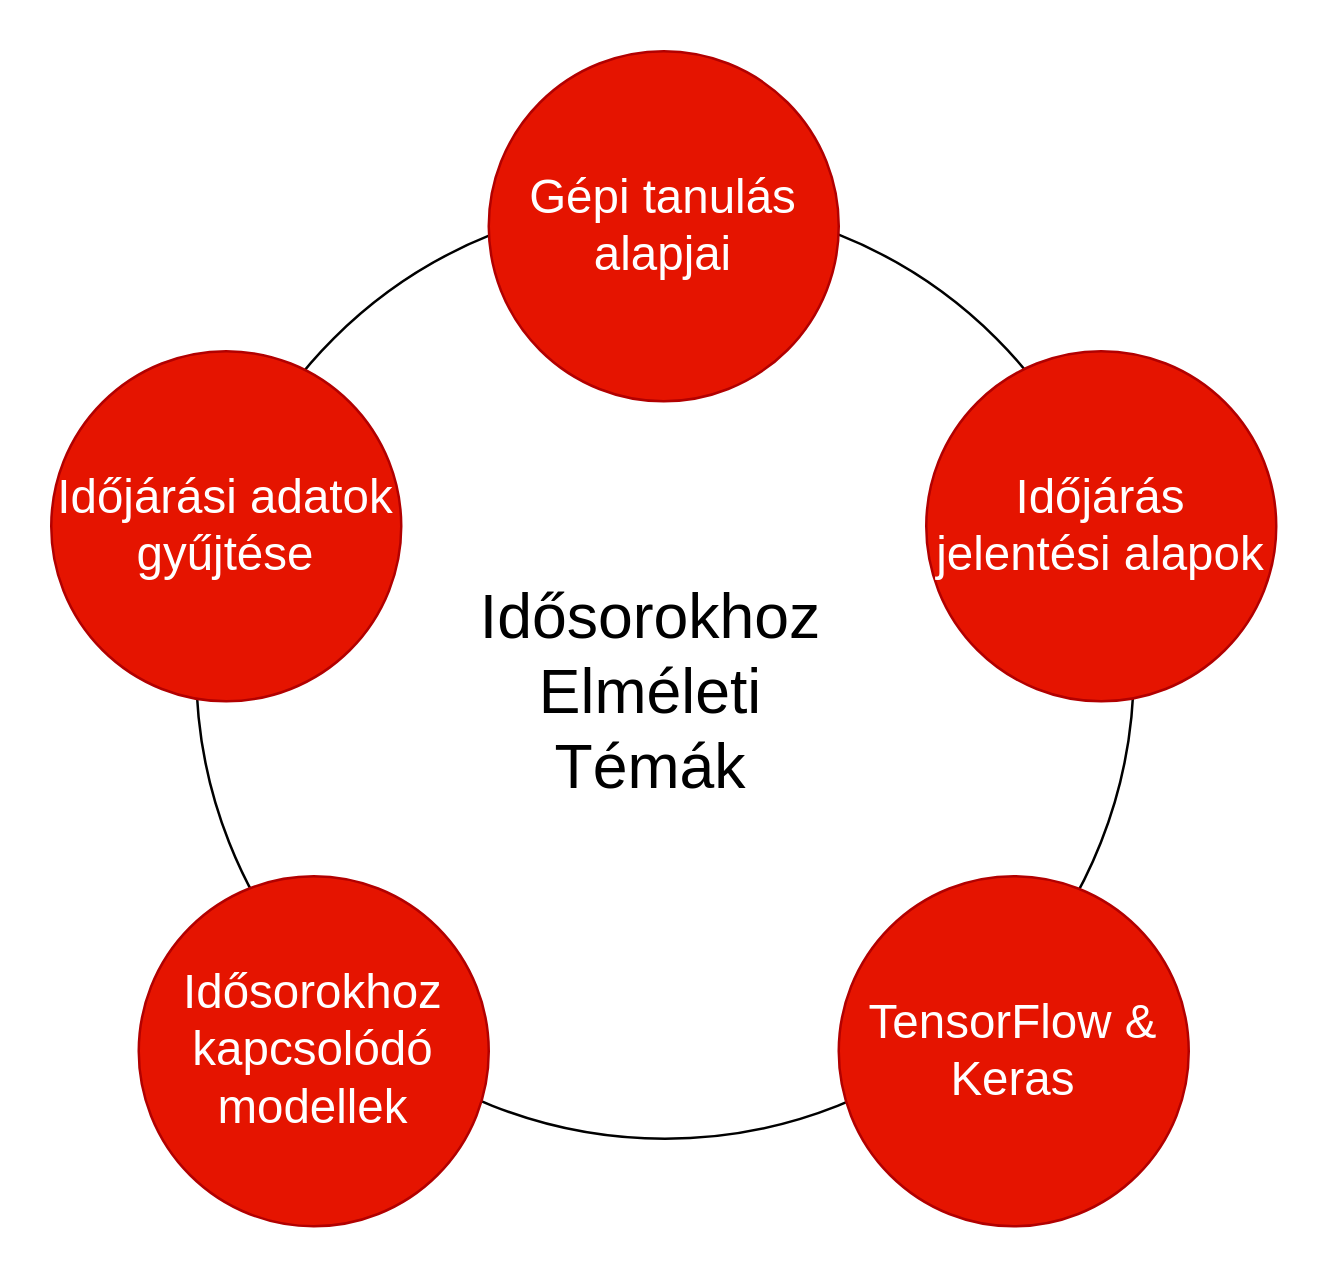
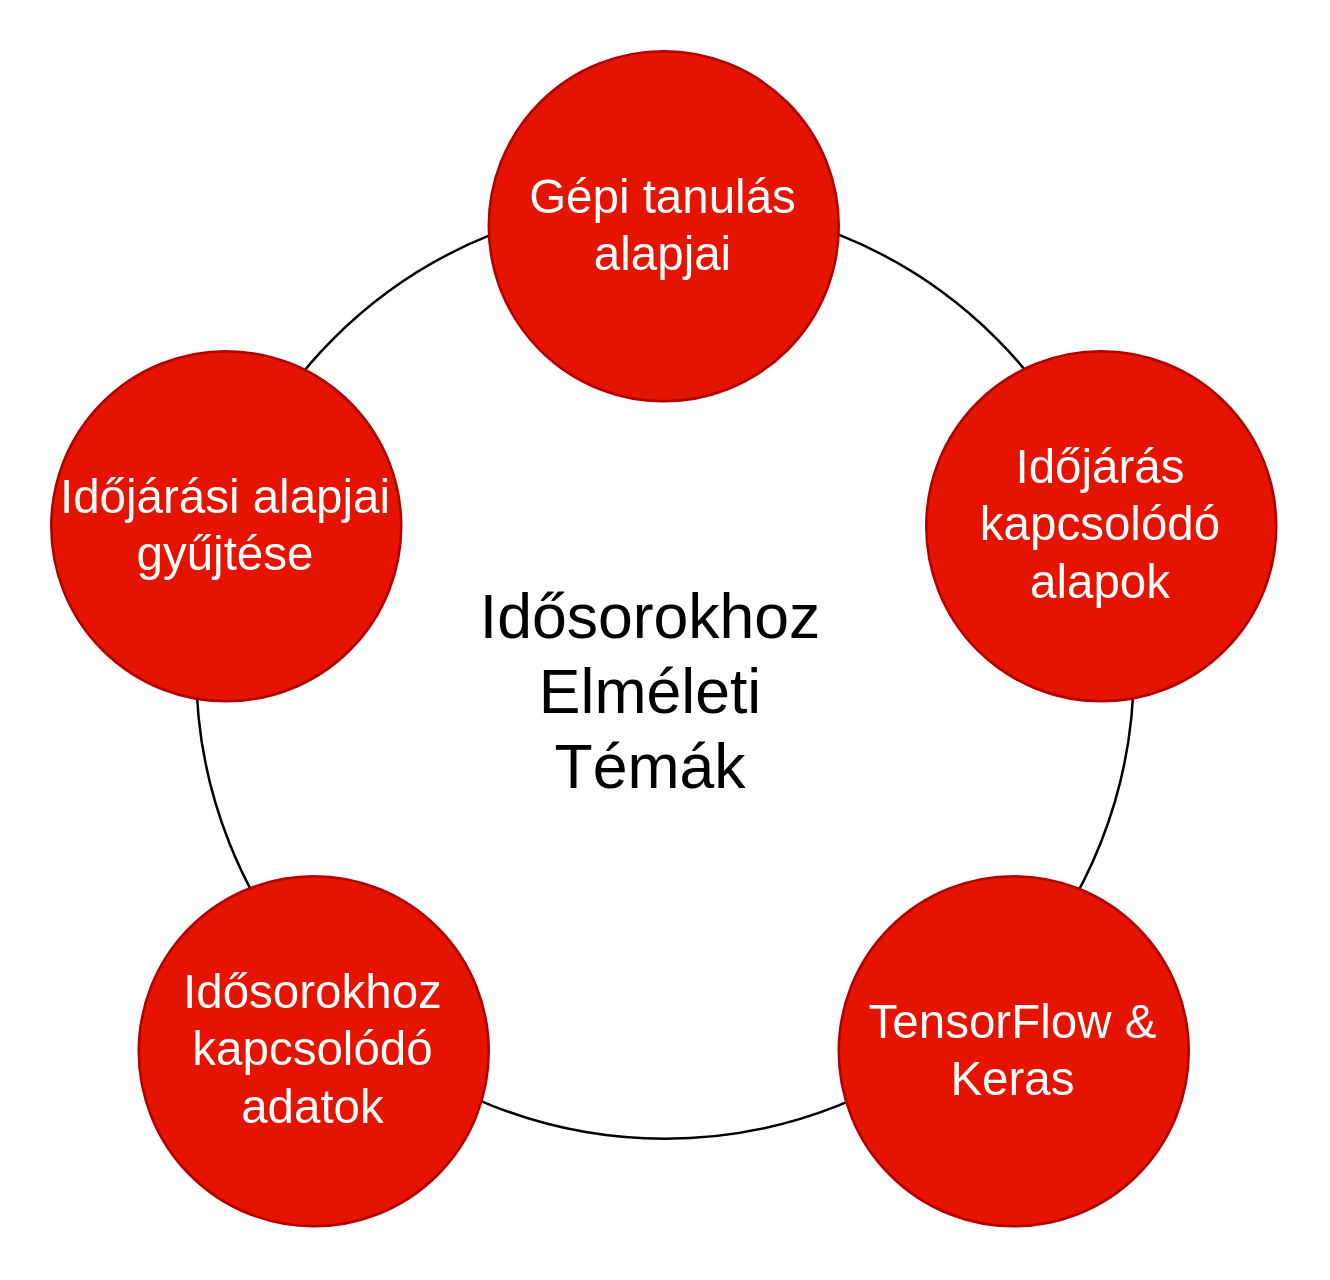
- <mxCell id="8" value="&lt;font style=&quot;font-size: 19px;&quot;&gt;Időjárási adatok gyűjtése&lt;/font&gt;" style="ellipse;whiteSpace=wrap;html=1;aspect=fixed;fillColor=#e51400;fontColor=#ffffff;strokeColor=#B20000;" vertex="1" parent="1"><mxGeometry x="20" y="140" width="140" height="140" as="geometry" /></mxCell>
+ <mxCell id="8" value="&lt;font style=&quot;font-size: 19px;&quot;&gt;Időjárási alapjai gyűjtése&lt;/font&gt;" style="ellipse;whiteSpace=wrap;html=1;aspect=fixed;fillColor=#e51400;fontColor=#ffffff;strokeColor=#B20000;" vertex="1" parent="1"><mxGeometry x="20" y="140" width="140" height="140" as="geometry" /></mxCell>
- <mxCell id="5" value="&lt;font style=&quot;font-size: 19px;&quot;&gt;Időjárás jelentési alapok&lt;/font&gt;" style="ellipse;whiteSpace=wrap;html=1;aspect=fixed;fillColor=#e51400;fontColor=#ffffff;strokeColor=#B20000;" vertex="1" parent="1"><mxGeometry x="370" y="140" width="140" height="140" as="geometry" /></mxCell>
+ <mxCell id="5" value="&lt;font style=&quot;font-size: 19px;&quot;&gt;Időjárás kapcsolódó alapok&lt;/font&gt;" style="ellipse;whiteSpace=wrap;html=1;aspect=fixed;fillColor=#e51400;fontColor=#ffffff;strokeColor=#B20000;" vertex="1" parent="1"><mxGeometry x="370" y="140" width="140" height="140" as="geometry" /></mxCell>
- <mxCell id="7" value="&lt;font style=&quot;font-size: 19px;&quot;&gt;Idősorokhoz kapcsolódó modellek&lt;/font&gt;" style="ellipse;whiteSpace=wrap;html=1;aspect=fixed;fillColor=#e51400;fontColor=#ffffff;strokeColor=#B20000;" vertex="1" parent="1"><mxGeometry x="55" y="350" width="140" height="140" as="geometry" /></mxCell>
+ <mxCell id="7" value="&lt;font style=&quot;font-size: 19px;&quot;&gt;Idősorokhoz kapcsolódó adatok&lt;/font&gt;" style="ellipse;whiteSpace=wrap;html=1;aspect=fixed;fillColor=#e51400;fontColor=#ffffff;strokeColor=#B20000;" vertex="1" parent="1"><mxGeometry x="55" y="350" width="140" height="140" as="geometry" /></mxCell>
